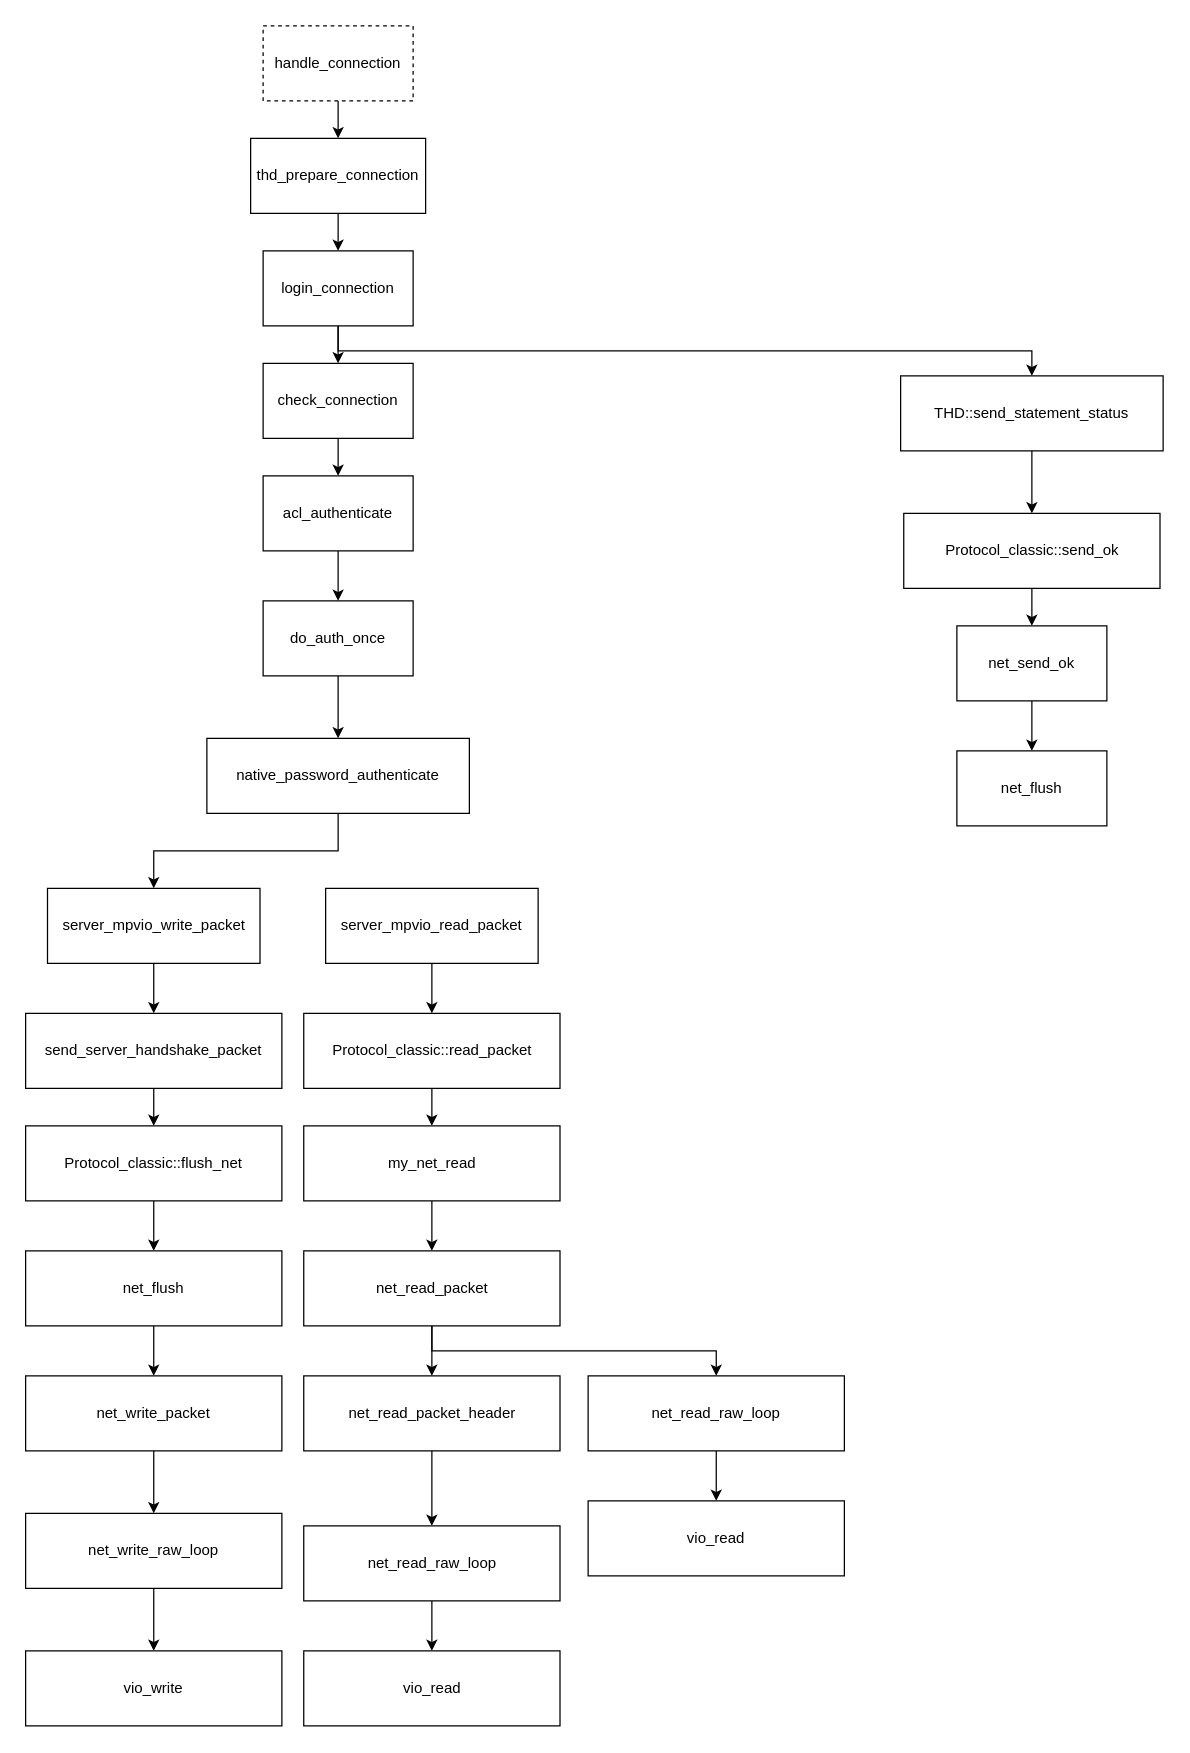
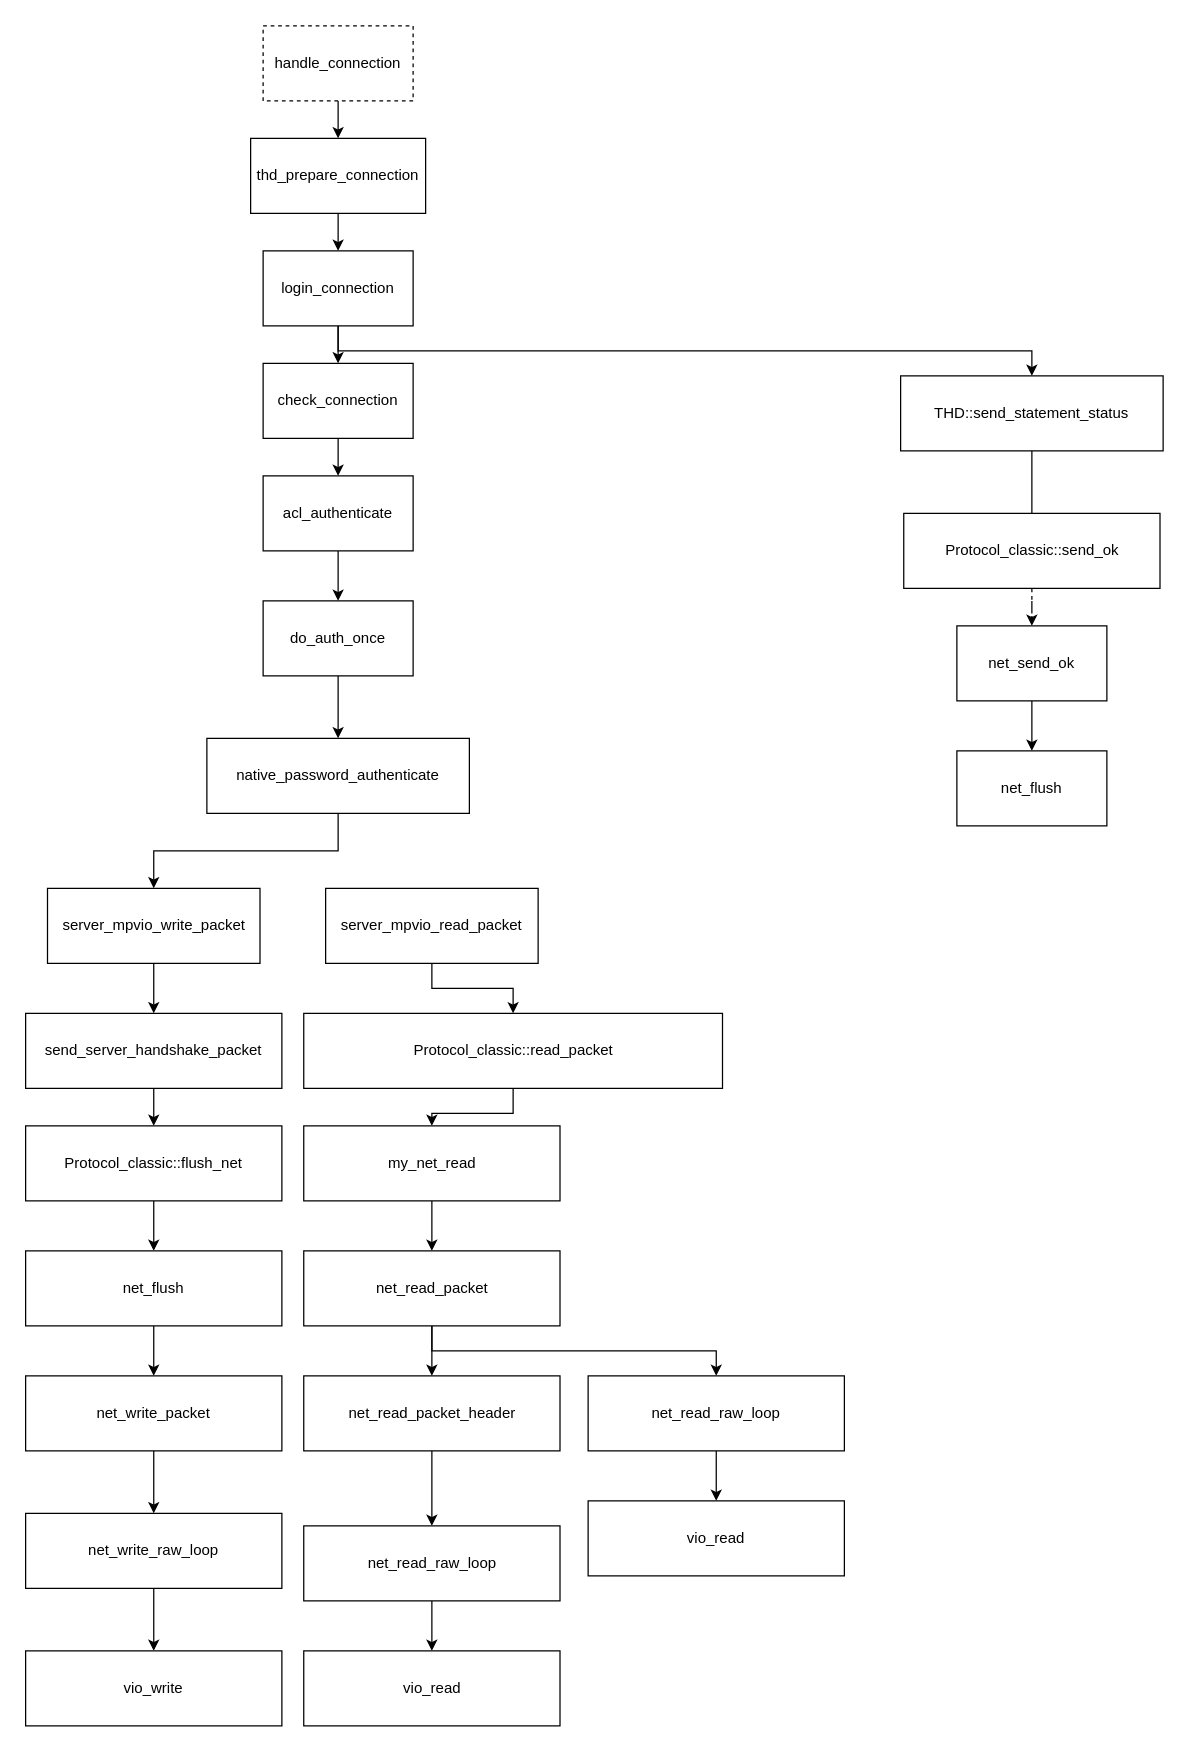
- <mxCell id="47" style="edgeStyle=orthogonalEdgeStyle;rounded=0;orthogonalLoop=1;jettySize=auto;html=1;exitX=0.5;exitY=1;exitDx=0;exitDy=0;entryX=0.5;entryY=0;entryDx=0;entryDy=0;" edge="1" parent="1" source="48" target="50"><mxGeometry relative="1" as="geometry" /></mxCell>
+ <mxCell id="47" style="edgeStyle=orthogonalEdgeStyle;rounded=0;orthogonalLoop=1;jettySize=auto;html=1;exitX=0.5;exitY=1;exitDx=0;exitDy=0;entryX=0.5;entryY=0;entryDx=0;entryDy=0;endArrow=none;" edge="1" parent="1" source="48" target="50"><mxGeometry relative="1" as="geometry" /></mxCell>
- <mxCell id="49" style="edgeStyle=orthogonalEdgeStyle;rounded=0;orthogonalLoop=1;jettySize=auto;html=1;exitX=0.5;exitY=1;exitDx=0;exitDy=0;" edge="1" parent="1" source="50" target="52"><mxGeometry relative="1" as="geometry" /></mxCell>
+ <mxCell id="49" style="edgeStyle=orthogonalEdgeStyle;rounded=0;orthogonalLoop=1;jettySize=auto;html=1;exitX=0.5;exitY=1;exitDx=0;exitDy=0;dashed=1;" edge="1" parent="1" source="50" target="52"><mxGeometry relative="1" as="geometry" /></mxCell>
- <mxCell id="33" value="Protocol_classic::read_packet" style="rounded=0;whiteSpace=wrap;html=1;" vertex="1" parent="1"><mxGeometry x="242.5" y="810" width="205" height="60" as="geometry" /></mxCell>
+ <mxCell id="33" value="Protocol_classic::read_packet" style="rounded=0;whiteSpace=wrap;html=1;" vertex="1" parent="1"><mxGeometry x="242.5" y="810" width="335" height="60" as="geometry" /></mxCell>
